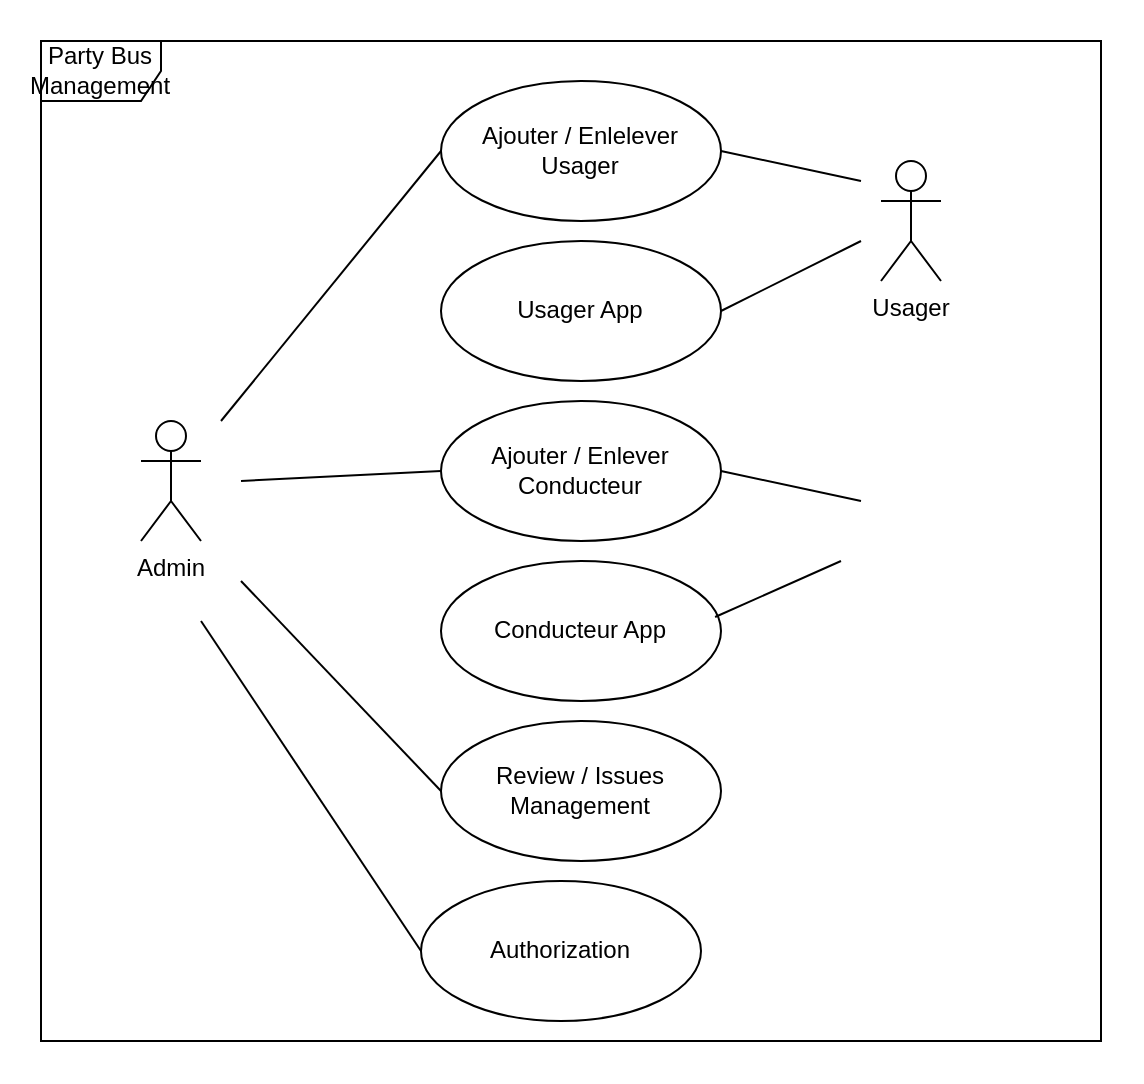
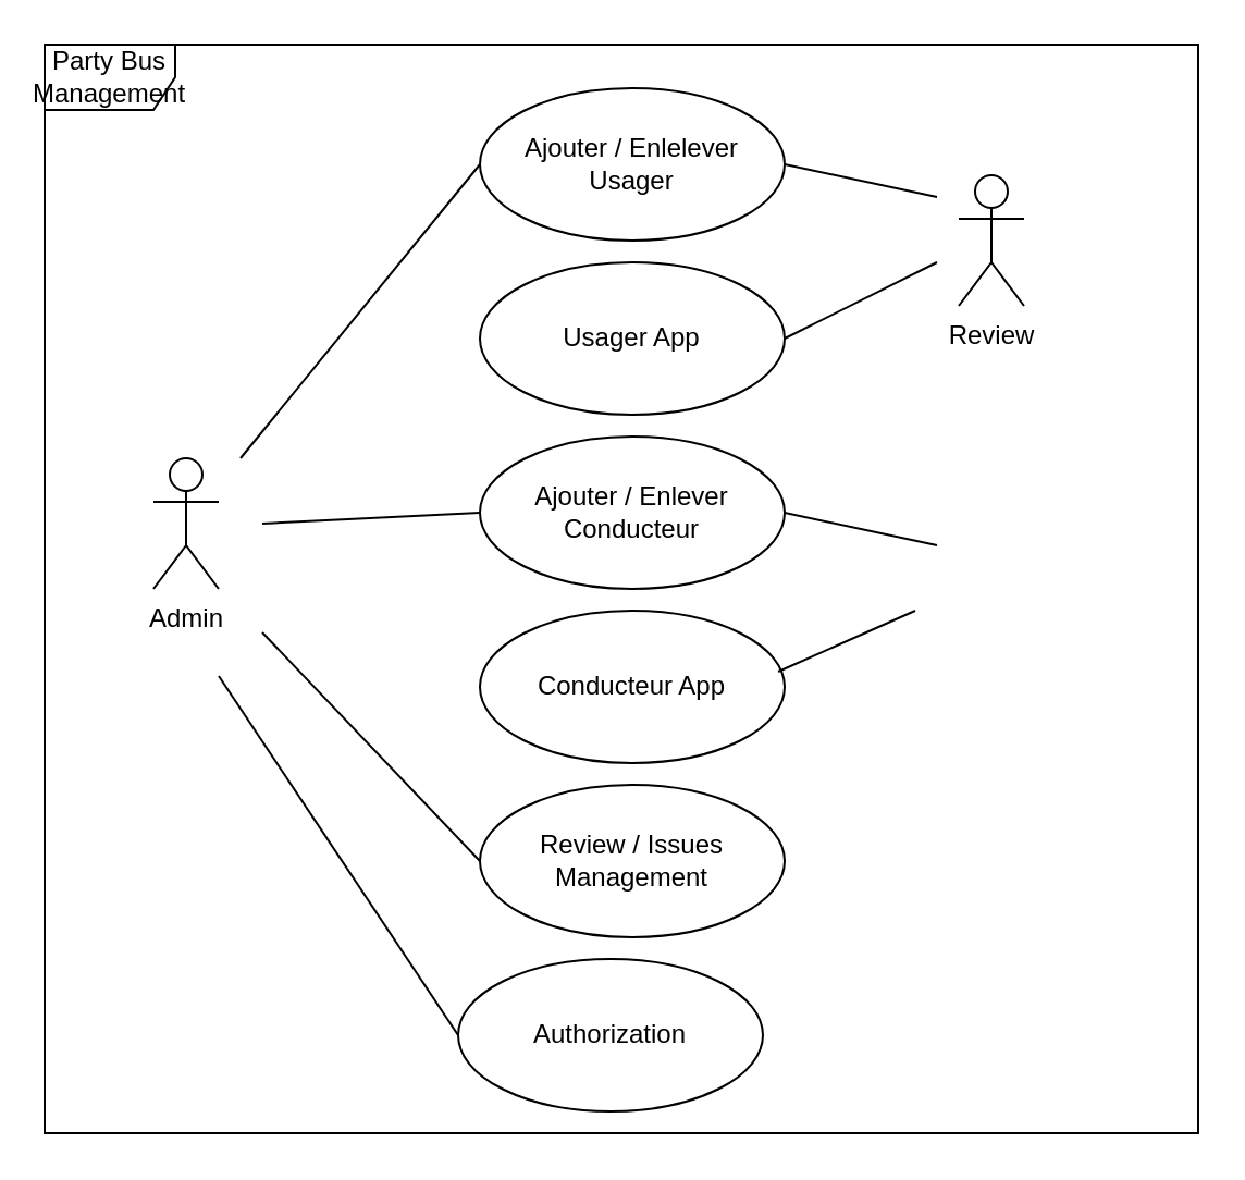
- <mxCell id="10" value="Usager" style="shape=umlActor;verticalLabelPosition=bottom;verticalAlign=top;html=1;outlineConnect=0;" vertex="1" parent="1"><mxGeometry x="440" y="80" width="30" height="60" as="geometry" /></mxCell>
+ <mxCell id="10" value="Review" style="shape=umlActor;verticalLabelPosition=bottom;verticalAlign=top;html=1;outlineConnect=0;" vertex="1" parent="1"><mxGeometry x="440" y="80" width="30" height="60" as="geometry" /></mxCell>
